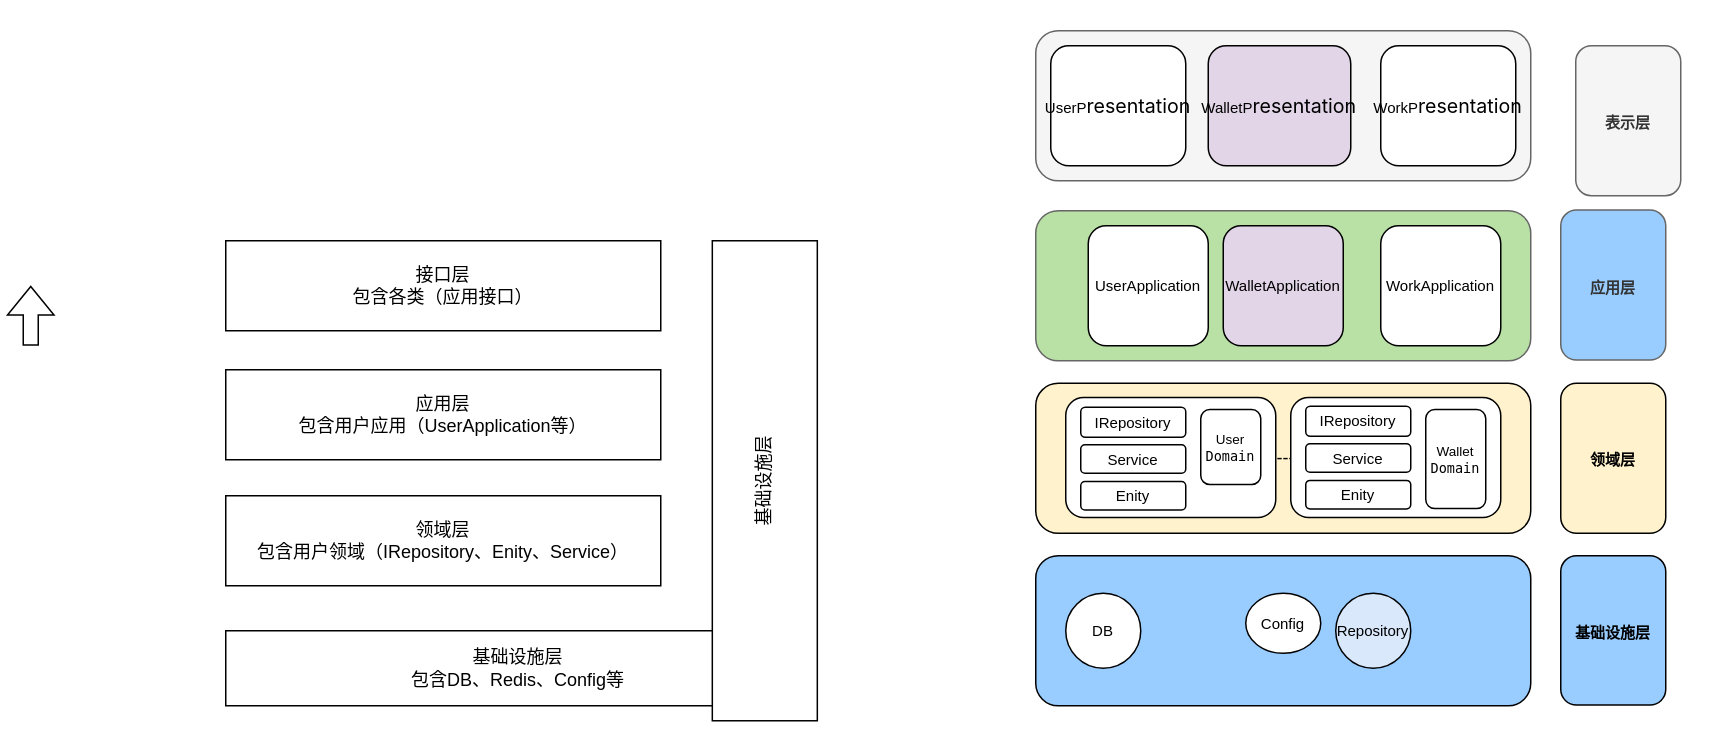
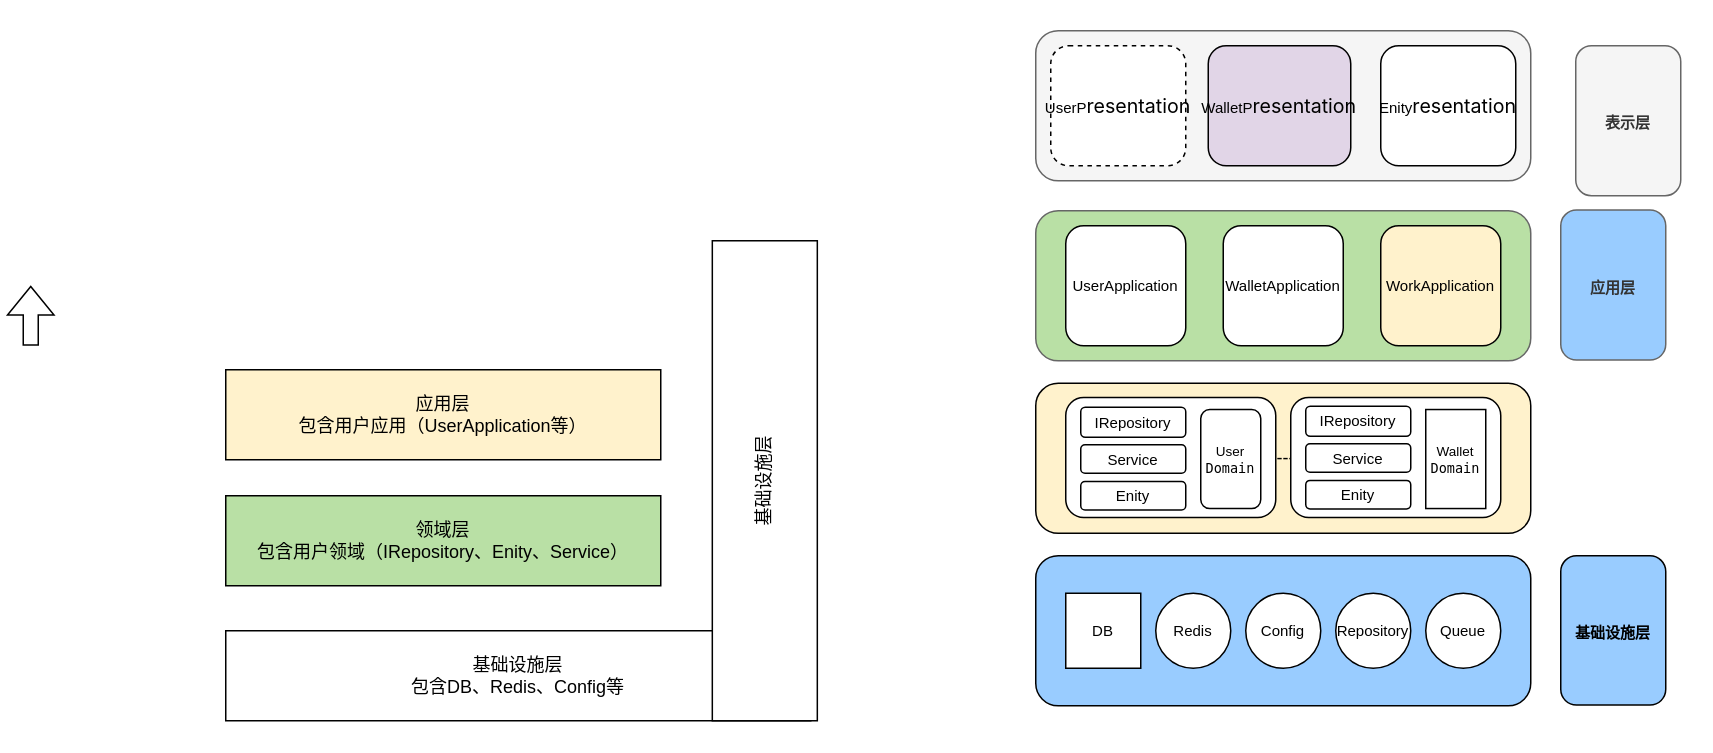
- <mxCell id="33" value="&lt;font style=&quot;font-size: 10px;&quot;&gt;UserP&lt;/font&gt;&lt;span style=&quot;font-family: Inter; font-size: 9.8pt;&quot;&gt;resentation&lt;/span&gt;" style="rounded=1;whiteSpace=wrap;html=1;labelBackgroundColor=none;fontColor=#000000;" vertex="1" parent="1"><mxGeometry x="700" y="30" width="90" height="80" as="geometry" /></mxCell>
+ <mxCell id="33" value="&lt;font style=&quot;font-size: 10px;&quot;&gt;UserP&lt;/font&gt;&lt;span style=&quot;font-family: Inter; font-size: 9.8pt;&quot;&gt;resentation&lt;/span&gt;" style="rounded=1;whiteSpace=wrap;html=1;labelBackgroundColor=none;fontColor=#000000;dashed=1;" vertex="1" parent="1"><mxGeometry x="700" y="30" width="90" height="80" as="geometry" /></mxCell>
- <mxCell id="35" value="&lt;font style=&quot;font-size: 10px;&quot;&gt;WorkP&lt;/font&gt;&lt;span style=&quot;font-family: Inter; font-size: 9.8pt;&quot;&gt;resentation&lt;/span&gt;" style="rounded=1;whiteSpace=wrap;html=1;labelBackgroundColor=none;fontColor=#000000;" vertex="1" parent="1"><mxGeometry x="920" y="30" width="90" height="80" as="geometry" /></mxCell>
+ <mxCell id="35" value="&lt;font style=&quot;font-size: 10px;&quot;&gt;Enity&lt;/font&gt;&lt;span style=&quot;font-family: Inter; font-size: 9.8pt;&quot;&gt;resentation&lt;/span&gt;" style="rounded=1;whiteSpace=wrap;html=1;labelBackgroundColor=none;fontColor=#000000;" vertex="1" parent="1"><mxGeometry x="920" y="30" width="90" height="80" as="geometry" /></mxCell>
- <mxCell id="6" value="接口层&lt;br&gt;包含各类（应用接口）" style="rounded=0;whiteSpace=wrap;html=1;" vertex="1" parent="1"><mxGeometry x="150" y="160" width="290" height="60" as="geometry" /></mxCell>
- <mxCell id="19" value="&lt;font style=&quot;font-size: 10px;&quot;&gt;UserApplication&lt;/font&gt;" style="rounded=1;whiteSpace=wrap;html=1;" vertex="1" parent="1"><mxGeometry x="725" y="150" width="80" height="80" as="geometry" /></mxCell>
+ <mxCell id="19" value="&lt;font style=&quot;font-size: 10px;&quot;&gt;UserApplication&lt;/font&gt;" style="rounded=1;whiteSpace=wrap;html=1;" vertex="1" parent="1"><mxGeometry x="710" y="150" width="80" height="80" as="geometry" /></mxCell>
- <mxCell id="20" value="&lt;font style=&quot;font-size: 10px;&quot;&gt;WalletApplication&lt;/font&gt;" style="rounded=1;whiteSpace=wrap;html=1;fillColor=#e1d5e7;" vertex="1" parent="1"><mxGeometry x="815" y="150" width="80" height="80" as="geometry" /></mxCell>
+ <mxCell id="20" value="&lt;font style=&quot;font-size: 10px;&quot;&gt;WalletApplication&lt;/font&gt;" style="rounded=1;whiteSpace=wrap;html=1;" vertex="1" parent="1"><mxGeometry x="815" y="150" width="80" height="80" as="geometry" /></mxCell>
- <mxCell id="21" value="&lt;font style=&quot;font-size: 10px;&quot;&gt;WorkApplication&lt;/font&gt;" style="rounded=1;whiteSpace=wrap;html=1;" vertex="1" parent="1"><mxGeometry x="920" y="150" width="80" height="80" as="geometry" /></mxCell>
+ <mxCell id="21" value="&lt;font style=&quot;font-size: 10px;&quot;&gt;WorkApplication&lt;/font&gt;" style="rounded=1;whiteSpace=wrap;html=1;fillColor=#fff2cc;" vertex="1" parent="1"><mxGeometry x="920" y="150" width="80" height="80" as="geometry" /></mxCell>
- <mxCell id="5" value="应用层&lt;div&gt;包含用户应用（UserApplication等）&lt;/div&gt;" style="rounded=0;whiteSpace=wrap;html=1;" vertex="1" parent="1"><mxGeometry x="150" y="246" width="290" height="60" as="geometry" /></mxCell>
+ <mxCell id="5" value="应用层&lt;div&gt;包含用户应用（UserApplication等）&lt;/div&gt;" style="rounded=0;whiteSpace=wrap;html=1;fillColor=#fff2cc;" vertex="1" parent="1"><mxGeometry x="150" y="246" width="290" height="60" as="geometry" /></mxCell>
- <mxCell id="25" value="&lt;div style=&quot;font-size: 9px;&quot;&gt;&lt;pre style=&quot;font-family: &amp;quot;JetBrains Mono&amp;quot;, monospace;&quot;&gt;&lt;span style=&quot;font-family: Helvetica; white-space: normal;&quot;&gt;User&lt;br&gt;&lt;/span&gt;Domain&lt;/pre&gt;&lt;/div&gt;" style="rounded=1;whiteSpace=wrap;html=1;" vertex="1" parent="1"><mxGeometry x="800" y="272.52" width="40" height="50" as="geometry" /></mxCell>
+ <mxCell id="25" value="&lt;div style=&quot;font-size: 9px;&quot;&gt;&lt;pre style=&quot;font-family: &amp;quot;JetBrains Mono&amp;quot;, monospace;&quot;&gt;&lt;span style=&quot;font-family: Helvetica; white-space: normal;&quot;&gt;User&lt;br&gt;&lt;/span&gt;Domain&lt;/pre&gt;&lt;/div&gt;" style="rounded=1;whiteSpace=wrap;html=1;" vertex="1" parent="1"><mxGeometry x="800" y="272.52" width="40" height="66.01" as="geometry" /></mxCell>
- <mxCell id="23" value="&lt;div style=&quot;&quot;&gt;&lt;pre style=&quot;font-family: &amp;quot;JetBrains Mono&amp;quot;, monospace;&quot;&gt;&lt;span style=&quot;font-family: Helvetica; white-space: normal;&quot;&gt;&lt;font style=&quot;font-size: 10px;&quot;&gt;&lt;b&gt;领域层&lt;/b&gt;&lt;/font&gt;&lt;/span&gt;&lt;span style=&quot;font-size: 9.8pt;&quot;&gt;&lt;br&gt;&lt;/span&gt;&lt;/pre&gt;&lt;/div&gt;" style="rounded=1;whiteSpace=wrap;html=1;fillColor=#fff2cc;strokeColor=#000000;" vertex="1" parent="1"><mxGeometry x="1040" y="255.04" width="70" height="100" as="geometry" /></mxCell>
- <mxCell id="27" value="&lt;div style=&quot;font-size: 9px;&quot;&gt;&lt;pre style=&quot;font-family: &amp;quot;JetBrains Mono&amp;quot;, monospace;&quot;&gt;&lt;span style=&quot;font-family: Helvetica; white-space: normal;&quot;&gt;Wallet&lt;br&gt;&lt;/span&gt;Domain&lt;/pre&gt;&lt;/div&gt;" style="rounded=1;whiteSpace=wrap;html=1;" vertex="1" parent="1"><mxGeometry x="950" y="272.52" width="40" height="66.01" as="geometry" /></mxCell>
+ <mxCell id="27" value="&lt;div style=&quot;font-size: 9px;&quot;&gt;&lt;pre style=&quot;font-family: &amp;quot;JetBrains Mono&amp;quot;, monospace;&quot;&gt;&lt;span style=&quot;font-family: Helvetica; white-space: normal;&quot;&gt;Wallet&lt;br&gt;&lt;/span&gt;Domain&lt;/pre&gt;&lt;/div&gt;" style="whiteSpace=wrap;html=1;rounded=0;" vertex="1" parent="1"><mxGeometry x="950" y="272.52" width="40" height="66.01" as="geometry" /></mxCell>
- <mxCell id="4" value="领域层&lt;br&gt;包含用户领域（IRepository、Enity、Service）" style="rounded=0;whiteSpace=wrap;html=1;" vertex="1" parent="1"><mxGeometry x="150" y="330" width="290" height="60" as="geometry" /></mxCell>
+ <mxCell id="4" value="领域层&lt;br&gt;包含用户领域（IRepository、Enity、Service）" style="rounded=0;whiteSpace=wrap;html=1;fillColor=#b9e0a5;" vertex="1" parent="1"><mxGeometry x="150" y="330" width="290" height="60" as="geometry" /></mxCell>
- <mxCell id="11" value="&lt;font style=&quot;font-size: 10px;&quot;&gt;Config&lt;/font&gt;" style="ellipse;whiteSpace=wrap;html=1;aspect=fixed;" vertex="1" parent="1"><mxGeometry x="830" y="395" width="50" height="40" as="geometry" /></mxCell>
+ <mxCell id="11" value="&lt;font style=&quot;font-size: 10px;&quot;&gt;Config&lt;/font&gt;" style="ellipse;whiteSpace=wrap;html=1;aspect=fixed;" vertex="1" parent="1"><mxGeometry x="830" y="395" width="50" height="50" as="geometry" /></mxCell>
- <mxCell id="9" value="&lt;font style=&quot;font-size: 10px;&quot;&gt;DB&lt;/font&gt;" style="ellipse;whiteSpace=wrap;html=1;aspect=fixed;" vertex="1" parent="1"><mxGeometry x="710" y="395" width="50" height="50" as="geometry" /></mxCell>
+ <mxCell id="9" value="&lt;font style=&quot;font-size: 10px;&quot;&gt;DB&lt;/font&gt;" style="whiteSpace=wrap;html=1;aspect=fixed;rounded=0;" vertex="1" parent="1"><mxGeometry x="710" y="395" width="50" height="50" as="geometry" /></mxCell>
+ <mxCell id="10" value="&lt;font style=&quot;font-size: 10px;&quot;&gt;Redis&lt;/font&gt;" style="ellipse;whiteSpace=wrap;html=1;aspect=fixed;" vertex="1" parent="1"><mxGeometry x="770" y="395" width="50" height="50" as="geometry" /></mxCell>
- <mxCell id="12" value="&lt;font style=&quot;font-size: 10px;&quot;&gt;Repository&lt;/font&gt;" style="ellipse;whiteSpace=wrap;html=1;aspect=fixed;fillColor=#dae8fc;" vertex="1" parent="1"><mxGeometry x="890" y="395" width="50" height="50" as="geometry" /></mxCell>
+ <mxCell id="12" value="&lt;font style=&quot;font-size: 10px;&quot;&gt;Repository&lt;/font&gt;" style="ellipse;whiteSpace=wrap;html=1;aspect=fixed;" vertex="1" parent="1"><mxGeometry x="890" y="395" width="50" height="50" as="geometry" /></mxCell>
+ <mxCell id="31" value="&lt;span style=&quot;font-size: 10px;&quot;&gt;Queue&lt;/span&gt;" style="ellipse;whiteSpace=wrap;html=1;aspect=fixed;" vertex="1" parent="1"><mxGeometry x="950" y="395" width="50" height="50" as="geometry" /></mxCell>
- <mxCell id="3" value="基础设施层&lt;div&gt;包含DB、Redis、Config等&lt;/div&gt;" style="rounded=0;whiteSpace=wrap;html=1;" vertex="1" parent="1"><mxGeometry x="150" y="420" width="390" height="50" as="geometry" /></mxCell>
+ <mxCell id="3" value="基础设施层&lt;div&gt;包含DB、Redis、Config等&lt;/div&gt;" style="rounded=0;whiteSpace=wrap;html=1;" vertex="1" parent="1"><mxGeometry x="150" y="420" width="390" height="60" as="geometry" /></mxCell>
